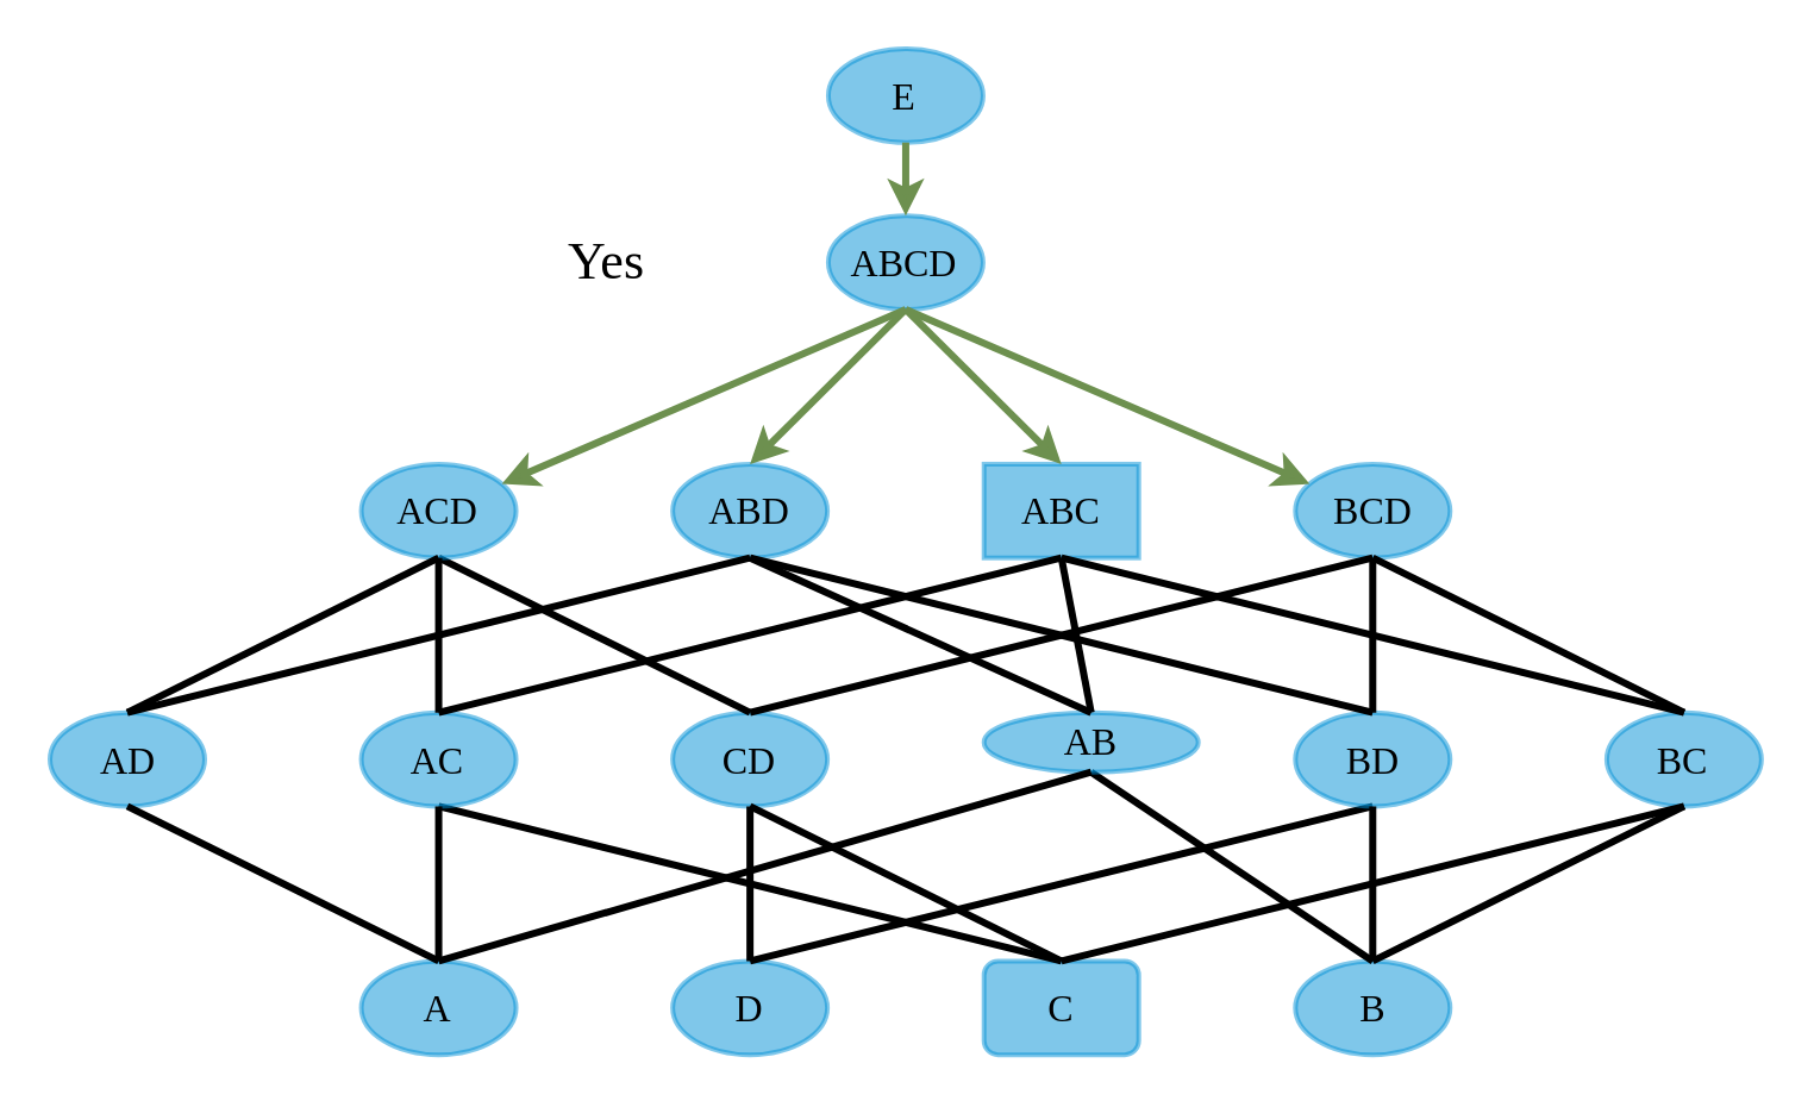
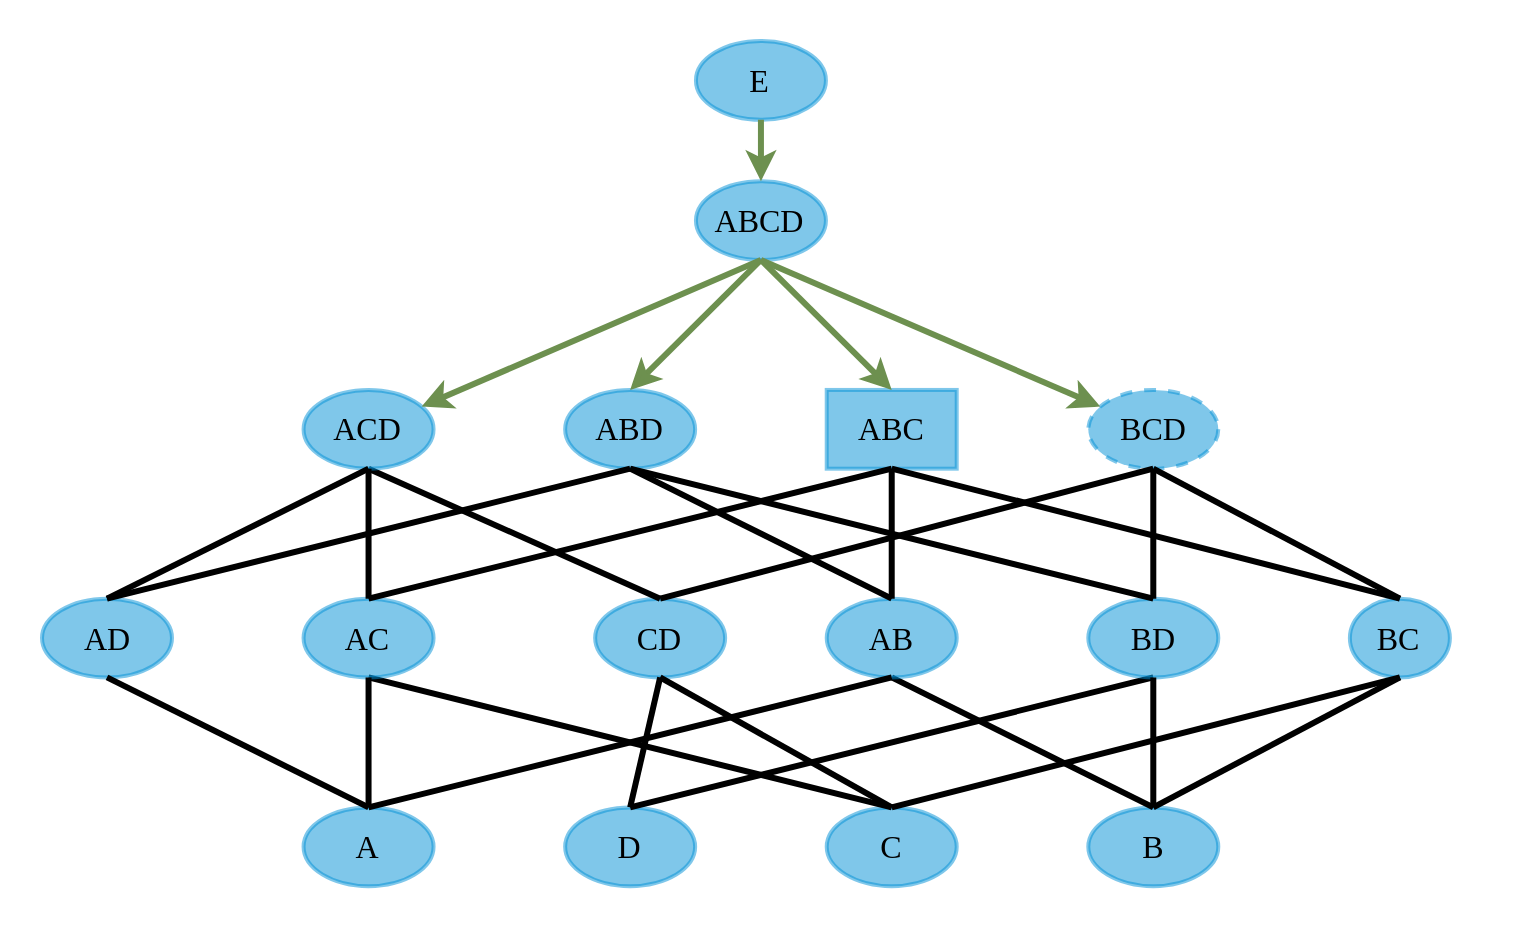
- <mxCell id="46" value="Yes" style="text;html=1;align=center;verticalAlign=middle;resizable=0;points=[];;autosize=1;fontSize=22;fontFamily=Palatino;" vertex="1" parent="1"><mxGeometry x="229" y="95" width="50" height="30" as="geometry" /></mxCell>
- <mxCell id="7" value="BCD" style="ellipse;whiteSpace=wrap;html=1;rounded=1;shadow=0;glass=0;labelBackgroundColor=none;strokeColor=#008FD5;strokeWidth=2;fillColor=#008FD5;gradientColor=none;fontFamily=Palatino;fontSize=16;fontColor=#000000;align=center;opacity=50;spacing=15;verticalAlign=middle;horizontal=1;aspect=fixed;" vertex="1" parent="1"><mxGeometry x="543.653" y="194.469" width="64.993" height="39.373" as="geometry" /></mxCell>
+ <mxCell id="7" value="BCD" style="ellipse;whiteSpace=wrap;html=1;rounded=1;shadow=0;glass=0;labelBackgroundColor=none;strokeColor=#008FD5;strokeWidth=2;fillColor=#008FD5;gradientColor=none;fontFamily=Palatino;fontSize=16;fontColor=#000000;align=center;opacity=50;spacing=15;verticalAlign=middle;horizontal=1;aspect=fixed;dashed=1;" vertex="1" parent="1"><mxGeometry x="543.653" y="194.469" width="64.993" height="39.373" as="geometry" /></mxCell>
- <mxCell id="39" value="AB" style="ellipse;whiteSpace=wrap;html=1;rounded=1;shadow=0;glass=0;labelBackgroundColor=none;strokeColor=#008FD5;strokeWidth=2;fillColor=#008FD5;gradientColor=none;fontFamily=Palatino;fontSize=16;fontColor=#000000;align=center;opacity=50;spacing=15;verticalAlign=middle;horizontal=1;aspect=fixed;" vertex="1" parent="1"><mxGeometry x="412.864" y="298.835" width="90" height="25" as="geometry" /></mxCell>
+ <mxCell id="39" value="AB" style="ellipse;whiteSpace=wrap;html=1;rounded=1;shadow=0;glass=0;labelBackgroundColor=none;strokeColor=#008FD5;strokeWidth=2;fillColor=#008FD5;gradientColor=none;fontFamily=Palatino;fontSize=16;fontColor=#000000;align=center;opacity=50;spacing=15;verticalAlign=middle;horizontal=1;aspect=fixed;" vertex="1" parent="1"><mxGeometry x="412.864" y="298.835" width="64.993" height="39.373" as="geometry" /></mxCell>
- <mxCell id="9" value="CD" style="ellipse;whiteSpace=wrap;html=1;rounded=1;shadow=0;glass=0;labelBackgroundColor=none;strokeColor=#008FD5;strokeWidth=2;fillColor=#008FD5;gradientColor=none;fontFamily=Palatino;fontSize=16;fontColor=#000000;align=center;opacity=50;spacing=15;verticalAlign=middle;horizontal=1;aspect=fixed;" vertex="1" parent="1"><mxGeometry x="282.076" y="298.835" width="64.993" height="39.373" as="geometry" /></mxCell>
+ <mxCell id="9" value="CD" style="ellipse;whiteSpace=wrap;html=1;rounded=1;shadow=0;glass=0;labelBackgroundColor=none;strokeColor=#008FD5;strokeWidth=2;fillColor=#008FD5;gradientColor=none;fontFamily=Palatino;fontSize=16;fontColor=#000000;align=center;opacity=50;spacing=15;verticalAlign=middle;horizontal=1;aspect=fixed;" vertex="1" parent="1"><mxGeometry x="297.076" y="298.835" width="64.993" height="39.373" as="geometry" /></mxCell>
- <mxCell id="25" value="BC" style="ellipse;whiteSpace=wrap;html=1;rounded=1;shadow=0;glass=0;labelBackgroundColor=none;strokeColor=#008FD5;strokeWidth=2;fillColor=#008FD5;gradientColor=none;fontFamily=Palatino;fontSize=16;fontColor=#000000;align=center;opacity=50;spacing=15;verticalAlign=middle;horizontal=1;aspect=fixed;" vertex="1" parent="1"><mxGeometry x="674.441" y="298.835" width="64.993" height="39.373" as="geometry" /></mxCell>
+ <mxCell id="25" value="BC" style="ellipse;whiteSpace=wrap;html=1;rounded=1;shadow=0;glass=0;labelBackgroundColor=none;strokeColor=#008FD5;strokeWidth=2;fillColor=#008FD5;gradientColor=none;fontFamily=Palatino;fontSize=16;fontColor=#000000;align=center;opacity=50;spacing=15;verticalAlign=middle;horizontal=1;aspect=fixed;" vertex="1" parent="1"><mxGeometry x="674.441" y="298.835" width="50" height="39.373" as="geometry" /></mxCell>
- <mxCell id="28" value="C" style="whiteSpace=wrap;html=1;shadow=0;glass=0;labelBackgroundColor=none;strokeColor=#008FD5;strokeWidth=2;fillColor=#008FD5;gradientColor=none;fontFamily=Palatino;fontSize=16;fontColor=#000000;align=center;opacity=50;spacing=15;verticalAlign=middle;horizontal=1;aspect=fixed;rounded=1;" vertex="1" parent="1"><mxGeometry x="412.864" y="403.201" width="64.993" height="39.373" as="geometry" /></mxCell>
+ <mxCell id="28" value="C" style="ellipse;whiteSpace=wrap;html=1;rounded=1;shadow=0;glass=0;labelBackgroundColor=none;strokeColor=#008FD5;strokeWidth=2;fillColor=#008FD5;gradientColor=none;fontFamily=Palatino;fontSize=16;fontColor=#000000;align=center;opacity=50;spacing=15;verticalAlign=middle;horizontal=1;aspect=fixed;" vertex="1" parent="1"><mxGeometry x="412.864" y="403.201" width="64.993" height="39.373" as="geometry" /></mxCell>
